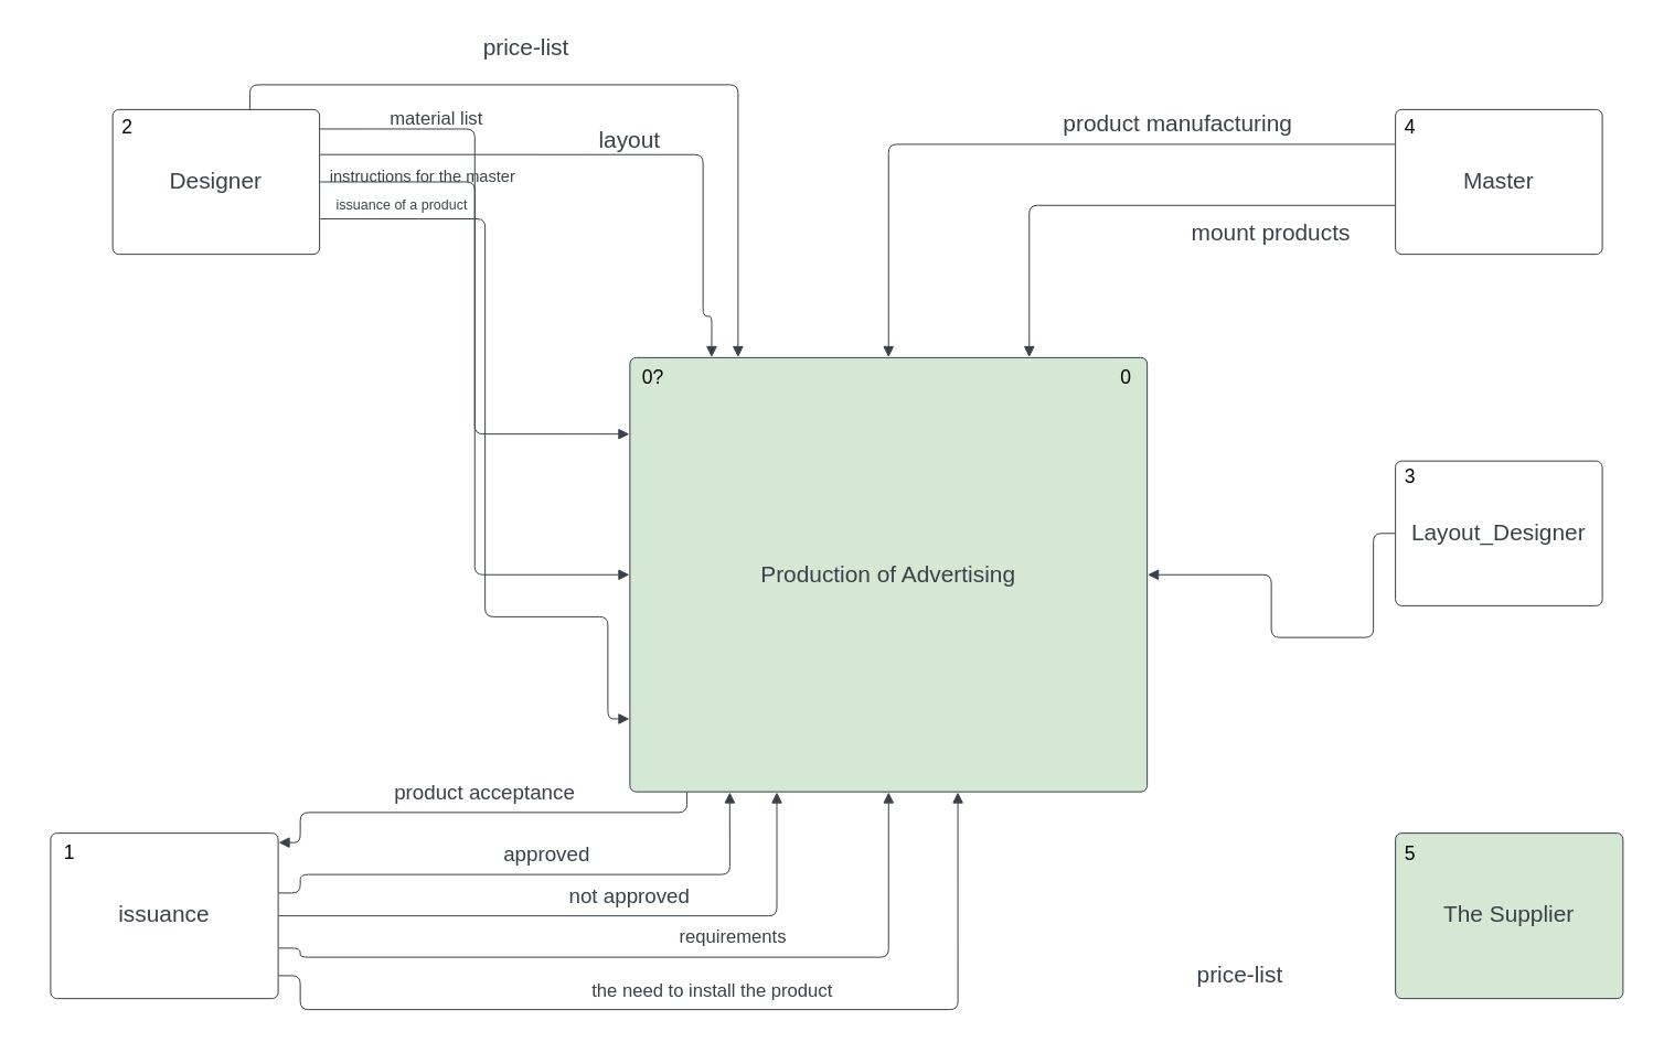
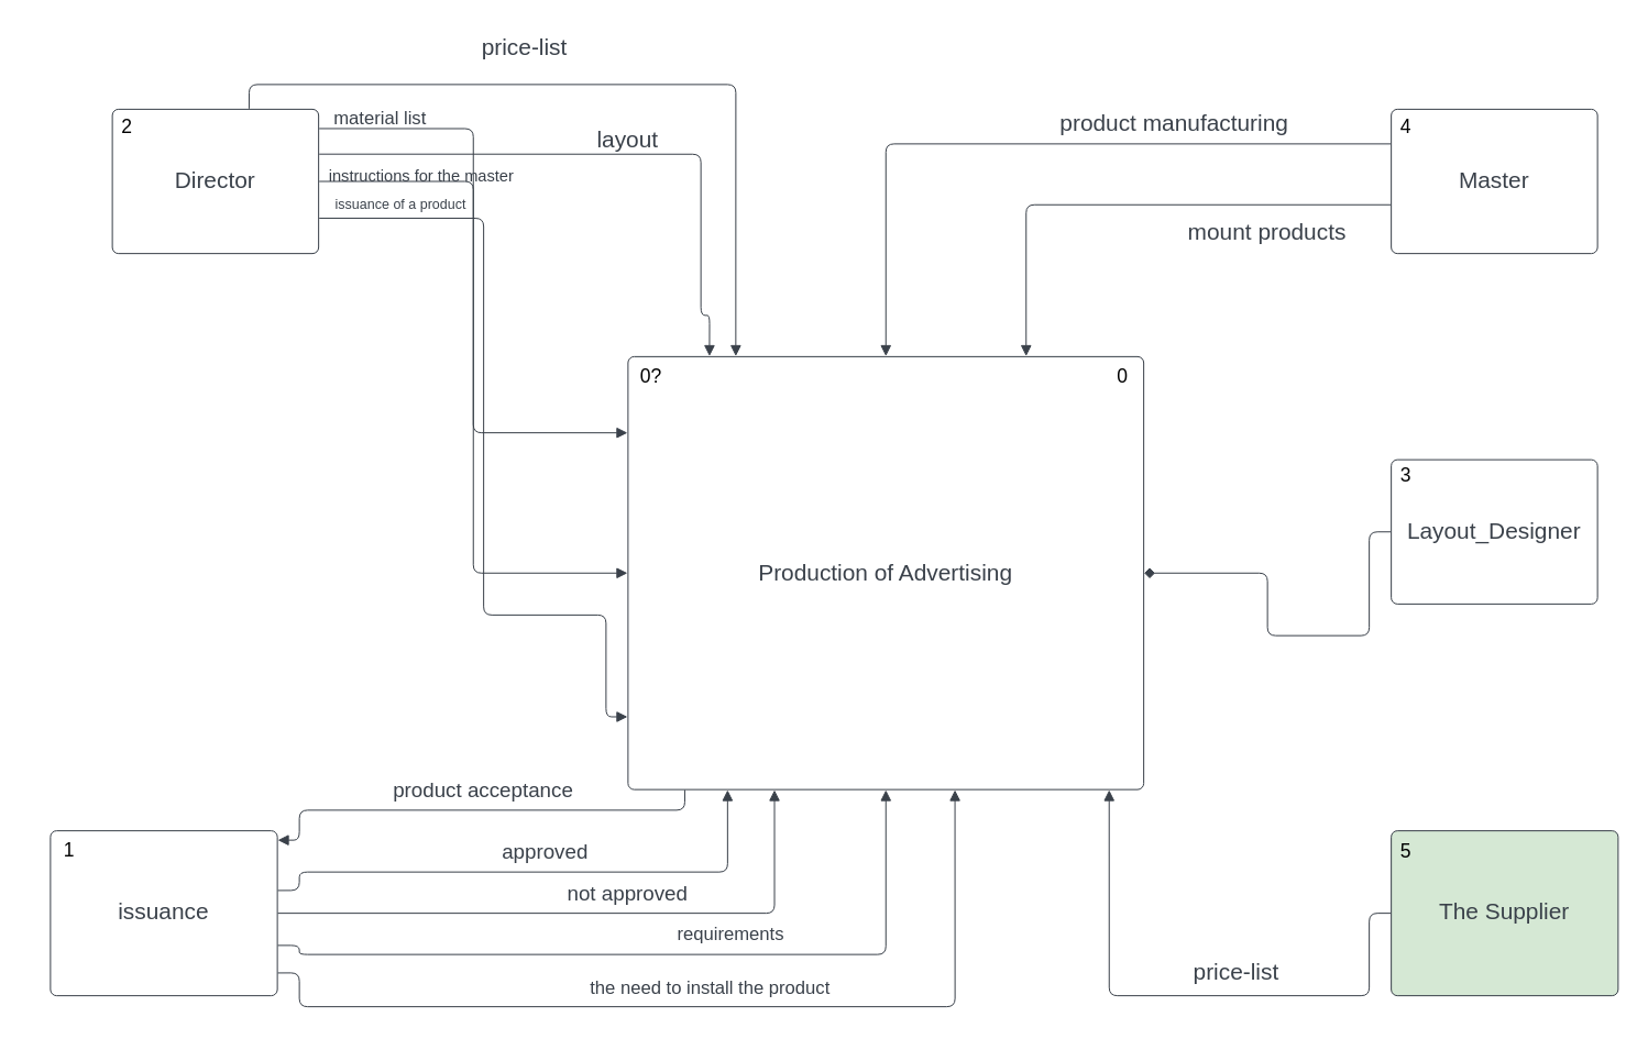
- <mxCell id="27" value="material list" style="html=1;overflow=block;blockSpacing=1;whiteSpace=wrap;fontSize=13.3;fontColor=#3a414a;spacing=3.8;strokeOpacity=0;fillOpacity=0;rounded=1;absoluteArcSize=1;arcSize=9;fillColor=#ffffff;strokeWidth=0.8;" parent="1" vertex="1"><mxGeometry x="271" y="74" width="90" height="15" as="geometry" /></mxCell>
+ <mxCell id="27" value="material list" style="html=1;overflow=block;blockSpacing=1;whiteSpace=wrap;fontSize=13.3;fontColor=#3a414a;spacing=3.8;strokeOpacity=0;fillOpacity=0;rounded=1;absoluteArcSize=1;arcSize=9;fillColor=#ffffff;strokeWidth=0.8;" parent="1" vertex="1"><mxGeometry x="231" y="74" width="90" height="15" as="geometry" /></mxCell>
- <mxCell id="3" value="Designer" style="html=1;overflow=block;blockSpacing=1;whiteSpace=wrap;fontSize=16.7;fontColor=#3a414a;spacing=9;strokeColor=#3a414a;strokeOpacity=100;rounded=1;absoluteArcSize=1;arcSize=9;strokeWidth=0.8;" parent="1" vertex="1"><mxGeometry x="81" y="79" width="150" height="105" as="geometry" /></mxCell>
+ <mxCell id="3" value="Director" style="html=1;overflow=block;blockSpacing=1;whiteSpace=wrap;fontSize=16.7;fontColor=#3a414a;spacing=9;strokeColor=#3a414a;strokeOpacity=100;rounded=1;absoluteArcSize=1;arcSize=9;strokeWidth=0.8;" parent="1" vertex="1"><mxGeometry x="81" y="79" width="150" height="105" as="geometry" /></mxCell>
- <mxCell id="2" value="Production of Advertising" style="html=1;overflow=block;blockSpacing=1;whiteSpace=wrap;fontSize=16.7;fontColor=#3a414a;spacing=3.8;strokeColor=#3a414a;strokeOpacity=100;rounded=1;absoluteArcSize=1;arcSize=9;strokeWidth=0.8;fillColor=#d5e8d4;" parent="1" vertex="1"><mxGeometry x="456" y="259" width="375" height="315" as="geometry" /></mxCell>
+ <mxCell id="2" value="Production of Advertising" style="html=1;overflow=block;blockSpacing=1;whiteSpace=wrap;fontSize=16.7;fontColor=#3a414a;spacing=3.8;strokeColor=#3a414a;strokeOpacity=100;rounded=1;absoluteArcSize=1;arcSize=9;strokeWidth=0.8;" parent="1" vertex="1"><mxGeometry x="456" y="259" width="375" height="315" as="geometry" /></mxCell>
- <mxCell id="10" value="" style="html=1;jettySize=18;whiteSpace=wrap;fontSize=13;strokeColor=#3a414a;strokeOpacity=100;strokeWidth=0.8;rounded=1;arcSize=12;edgeStyle=orthogonalEdgeStyle;startArrow=none;endArrow=block;endFill=1;exitX=-0.003;exitY=0.5;exitPerimeter=0;entryX=1.001;entryY=0.5;entryPerimeter=0;" parent="1" source="6" target="2" edge="1"><mxGeometry width="100" height="100" relative="1" as="geometry"><Array as="points"><mxPoint x="995" y="387" /><mxPoint x="995" y="462" /><mxPoint x="921" y="462" /><mxPoint x="921" y="417" /></Array></mxGeometry></mxCell>
+ <mxCell id="10" value="" style="html=1;jettySize=18;whiteSpace=wrap;fontSize=13;strokeColor=#3a414a;strokeOpacity=100;strokeWidth=0.8;rounded=1;arcSize=12;edgeStyle=orthogonalEdgeStyle;startArrow=none;endArrow=diamond;endFill=1;exitX=-0.003;exitY=0.5;exitPerimeter=0;entryX=1.001;entryY=0.5;entryPerimeter=0;" parent="1" source="6" target="2" edge="1"><mxGeometry width="100" height="100" relative="1" as="geometry"><Array as="points"><mxPoint x="995" y="387" /><mxPoint x="995" y="462" /><mxPoint x="921" y="462" /><mxPoint x="921" y="417" /></Array></mxGeometry></mxCell>
+ <mxCell id="11" value="" style="html=1;jettySize=18;whiteSpace=wrap;fontSize=13;strokeColor=#3a414a;strokeOpacity=100;strokeWidth=0.8;rounded=1;arcSize=12;edgeStyle=orthogonalEdgeStyle;startArrow=none;endArrow=block;endFill=1;exitX=-0.002;exitY=0.5;exitPerimeter=0;entryX=0.933;entryY=1.001;entryPerimeter=0;" parent="1" source="5" target="2" edge="1"><mxGeometry width="100" height="100" relative="1" as="geometry"><Array as="points"><mxPoint x="995" y="664" /><mxPoint x="995" y="724" /><mxPoint x="806" y="724" /></Array></mxGeometry></mxCell>
